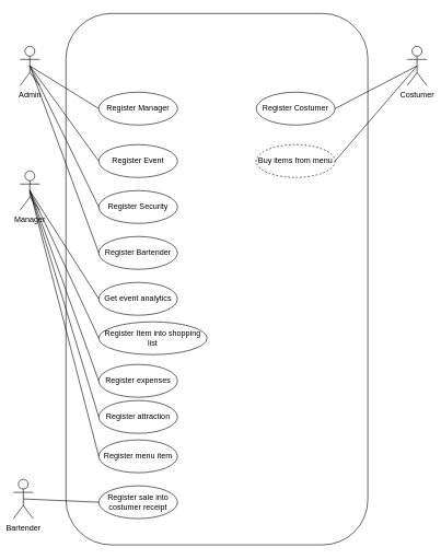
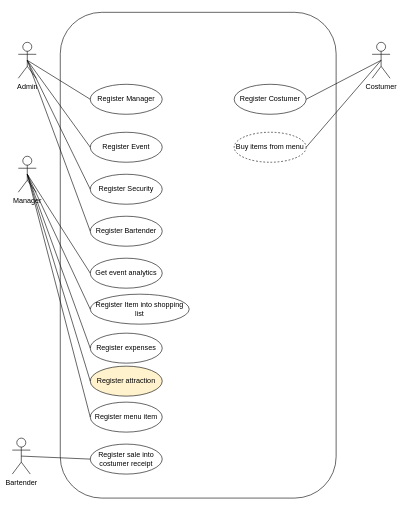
- <mxCell id="16" value="Register attraction" style="ellipse;whiteSpace=wrap;html=1;" parent="1" vertex="1"><mxGeometry x="150" y="610" width="120" height="50" as="geometry" /></mxCell>
+ <mxCell id="16" value="Register attraction" style="ellipse;whiteSpace=wrap;html=1;fillColor=#fff2cc;" parent="1" vertex="1"><mxGeometry x="150" y="610" width="120" height="50" as="geometry" /></mxCell>
